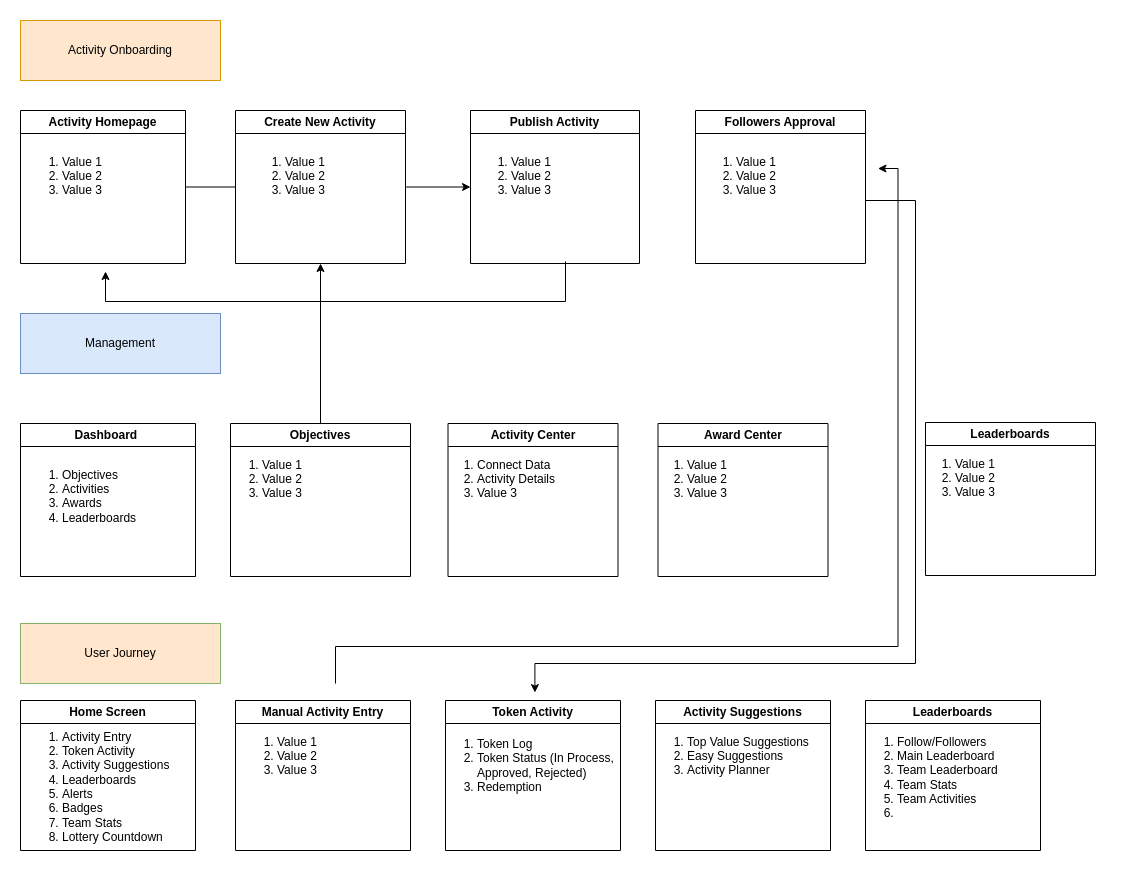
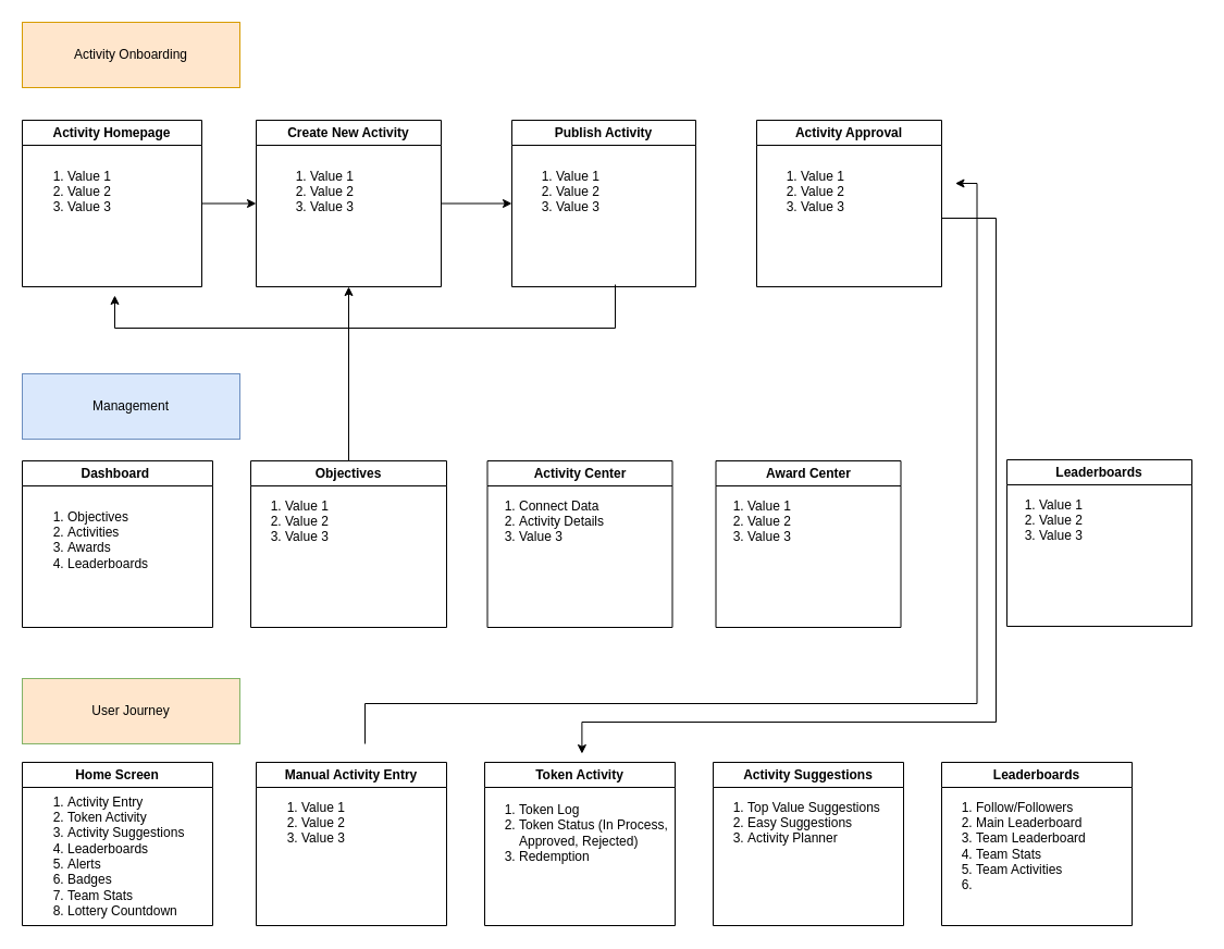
- <mxCell id="30" value="Followers Approval" style="swimlane;whiteSpace=wrap;html=1;" vertex="1" parent="1"><mxGeometry x="695" y="110" width="170" height="153" as="geometry" /></mxCell>
+ <mxCell id="30" value="Activity Approval" style="swimlane;whiteSpace=wrap;html=1;" vertex="1" parent="1"><mxGeometry x="695" y="110" width="170" height="153" as="geometry" /></mxCell>
- <mxCell id="6" style="edgeStyle=orthogonalEdgeStyle;rounded=0;orthogonalLoop=1;jettySize=auto;html=1;exitX=1;exitY=0.5;exitDx=0;exitDy=0;entryX=0;entryY=0.5;entryDx=0;entryDy=0;endArrow=none;" parent="1" source="7" target="16" edge="1"><mxGeometry relative="1" as="geometry" /></mxCell>
+ <mxCell id="6" style="edgeStyle=orthogonalEdgeStyle;rounded=0;orthogonalLoop=1;jettySize=auto;html=1;exitX=1;exitY=0.5;exitDx=0;exitDy=0;entryX=0;entryY=0.5;entryDx=0;entryDy=0;" parent="1" source="7" target="16" edge="1"><mxGeometry relative="1" as="geometry" /></mxCell>
- <mxCell id="24" value="Management" style="rounded=0;whiteSpace=wrap;html=1;fillColor=#dae8fc;strokeColor=#6c8ebf;" parent="1" vertex="1"><mxGeometry x="20" y="313" width="200" height="60" as="geometry" /></mxCell>
+ <mxCell id="24" value="Management" style="rounded=0;whiteSpace=wrap;html=1;fillColor=#dae8fc;strokeColor=#6c8ebf;" parent="1" vertex="1"><mxGeometry x="20" y="343" width="200" height="60" as="geometry" /></mxCell>
